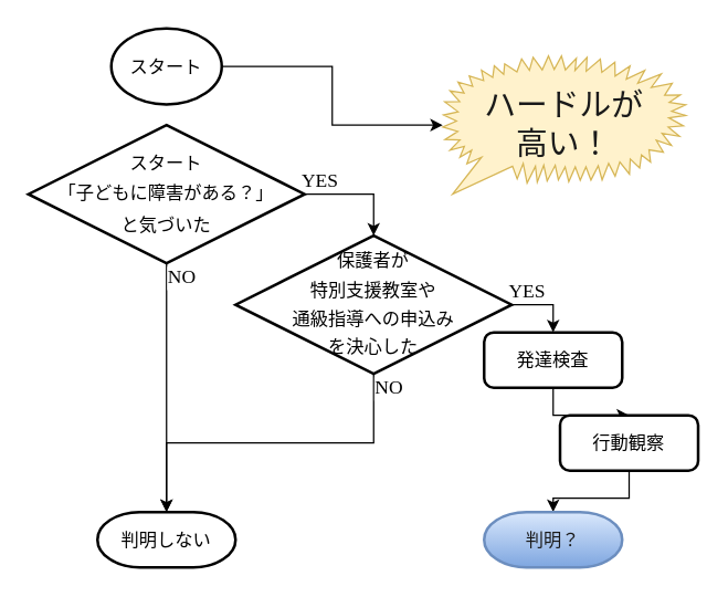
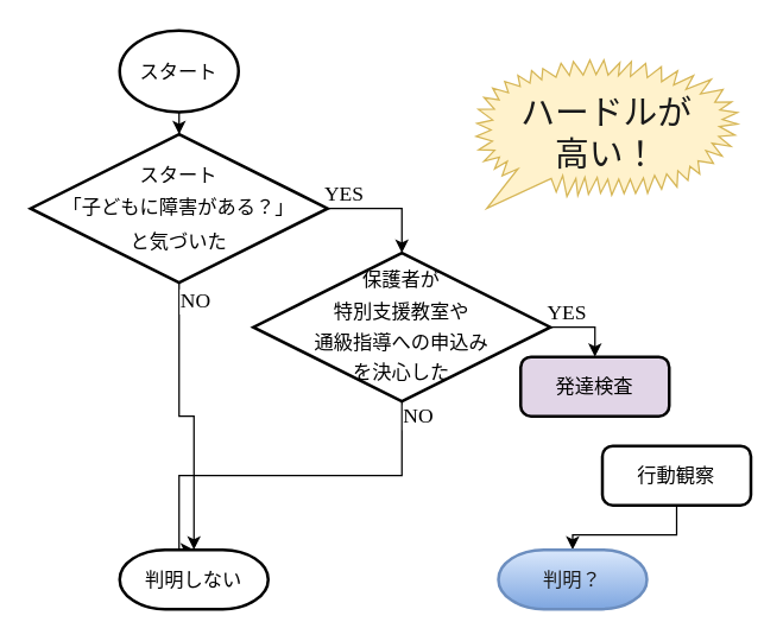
- <mxCell id="2" style="edgeStyle=orthogonalEdgeStyle;rounded=0;orthogonalLoop=1;jettySize=auto;html=1;fontFamily=UD デジタル 教科書体 N-R;" parent="1" source="3" target="20" edge="1"><mxGeometry relative="1" as="geometry" /></mxCell>
+ <mxCell id="2" style="edgeStyle=orthogonalEdgeStyle;rounded=0;orthogonalLoop=1;jettySize=auto;html=1;entryX=0.5;entryY=0;entryDx=0;entryDy=0;entryPerimeter=0;fontFamily=UD デジタル 教科書体 N-R;" parent="1" source="3" target="9" edge="1"><mxGeometry relative="1" as="geometry" /></mxCell>
- <mxCell id="15" value="発達検査" style="rounded=1;whiteSpace=wrap;html=1;absoluteArcSize=1;arcSize=14;strokeWidth=2;fontFamily=UD デジタル 教科書体 N-R;fontSize=13;" parent="1" vertex="1"><mxGeometry x="350" y="240" width="100" height="40" as="geometry" /></mxCell>
+ <mxCell id="15" value="発達検査" style="rounded=1;whiteSpace=wrap;html=1;absoluteArcSize=1;arcSize=14;strokeWidth=2;fontFamily=UD デジタル 教科書体 N-R;fontSize=13;fillColor=#e1d5e7;" parent="1" vertex="1"><mxGeometry x="350" y="240" width="100" height="40" as="geometry" /></mxCell>
- <mxCell id="14" style="edgeStyle=orthogonalEdgeStyle;rounded=0;orthogonalLoop=1;jettySize=auto;html=1;exitX=0.5;exitY=1;exitDx=0;exitDy=0;fontFamily=UD デジタル 教科書体 N-R;" parent="1" source="15" target="17" edge="1"><mxGeometry relative="1" as="geometry" /></mxCell>
- <mxCell id="18" value="判明しない" style="strokeWidth=2;html=1;shape=mxgraph.flowchart.terminator;whiteSpace=wrap;fontSize=13;fontFamily=UD デジタル 教科書体 N-R;" parent="1" vertex="1"><mxGeometry x="70" y="370" width="100" height="40" as="geometry" /></mxCell>
+ <mxCell id="18" value="判明しない" style="strokeWidth=2;html=1;shape=mxgraph.flowchart.terminator;whiteSpace=wrap;fontSize=13;fontFamily=UD デジタル 教科書体 N-R;" parent="1" vertex="1"><mxGeometry x="80" y="370" width="100" height="40" as="geometry" /></mxCell>
- <mxCell id="19" value="判明？" style="strokeWidth=2;html=1;shape=mxgraph.flowchart.terminator;whiteSpace=wrap;fontSize=13;fillColor=#dae8fc;strokeColor=#6c8ebf;gradientColor=#7ea6e0;fontColor=#1A1A1A;fontFamily=UD デジタル 教科書体 N-R;" parent="1" vertex="1"><mxGeometry x="350" y="370" width="100" height="40" as="geometry" /></mxCell>
+ <mxCell id="19" value="判明？" style="strokeWidth=2;html=1;shape=mxgraph.flowchart.terminator;whiteSpace=wrap;fontSize=13;fillColor=#dae8fc;strokeColor=#6c8ebf;gradientColor=#7ea6e0;fontColor=#1A1A1A;fontFamily=UD デジタル 教科書体 N-R;" parent="1" vertex="1"><mxGeometry x="335" y="370" width="100" height="40" as="geometry" /></mxCell>
